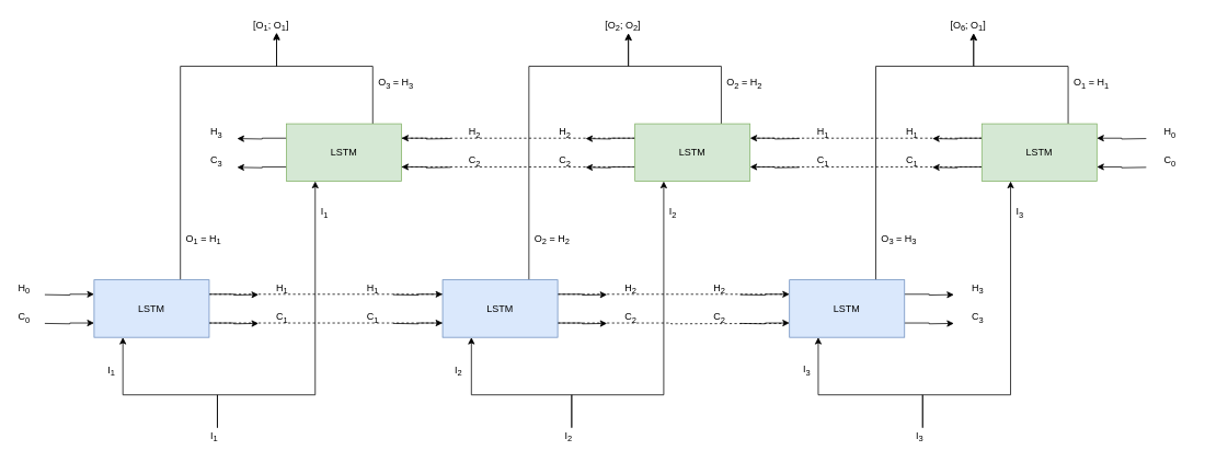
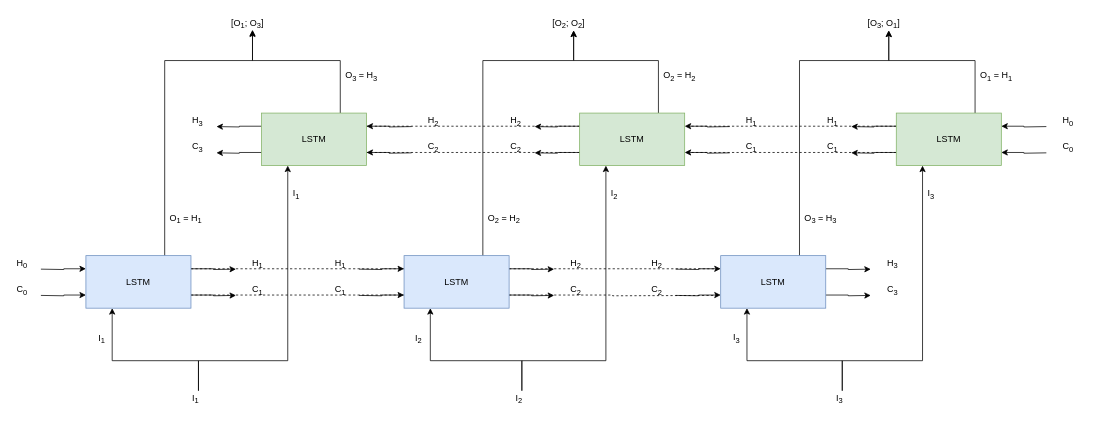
- <mxCell id="21" value="[O&lt;sub&gt;1&lt;/sub&gt;; O&lt;sub&gt;1&lt;/sub&gt;]" style="text;html=1;resizable=0;points=[];autosize=1;align=left;verticalAlign=top;spacingTop=-4;" vertex="1" parent="1"><mxGeometry x="306" y="20" width="60" height="20" as="geometry" /></mxCell>
+ <mxCell id="21" value="[O&lt;sub&gt;1&lt;/sub&gt;; O&lt;sub&gt;3&lt;/sub&gt;]" style="text;html=1;resizable=0;points=[];autosize=1;align=left;verticalAlign=top;spacingTop=-4;" vertex="1" parent="1"><mxGeometry x="306" y="20" width="60" height="20" as="geometry" /></mxCell>
- <mxCell id="73" value="[O&lt;sub&gt;6&lt;/sub&gt;; O&lt;sub&gt;1&lt;/sub&gt;]" style="text;html=1;resizable=0;points=[];autosize=1;align=left;verticalAlign=top;spacingTop=-4;" vertex="1" parent="1"><mxGeometry x="1154" y="20" width="60" height="20" as="geometry" /></mxCell>
+ <mxCell id="73" value="[O&lt;sub&gt;3&lt;/sub&gt;; O&lt;sub&gt;1&lt;/sub&gt;]" style="text;html=1;resizable=0;points=[];autosize=1;align=left;verticalAlign=top;spacingTop=-4;" vertex="1" parent="1"><mxGeometry x="1154" y="20" width="60" height="20" as="geometry" /></mxCell>
